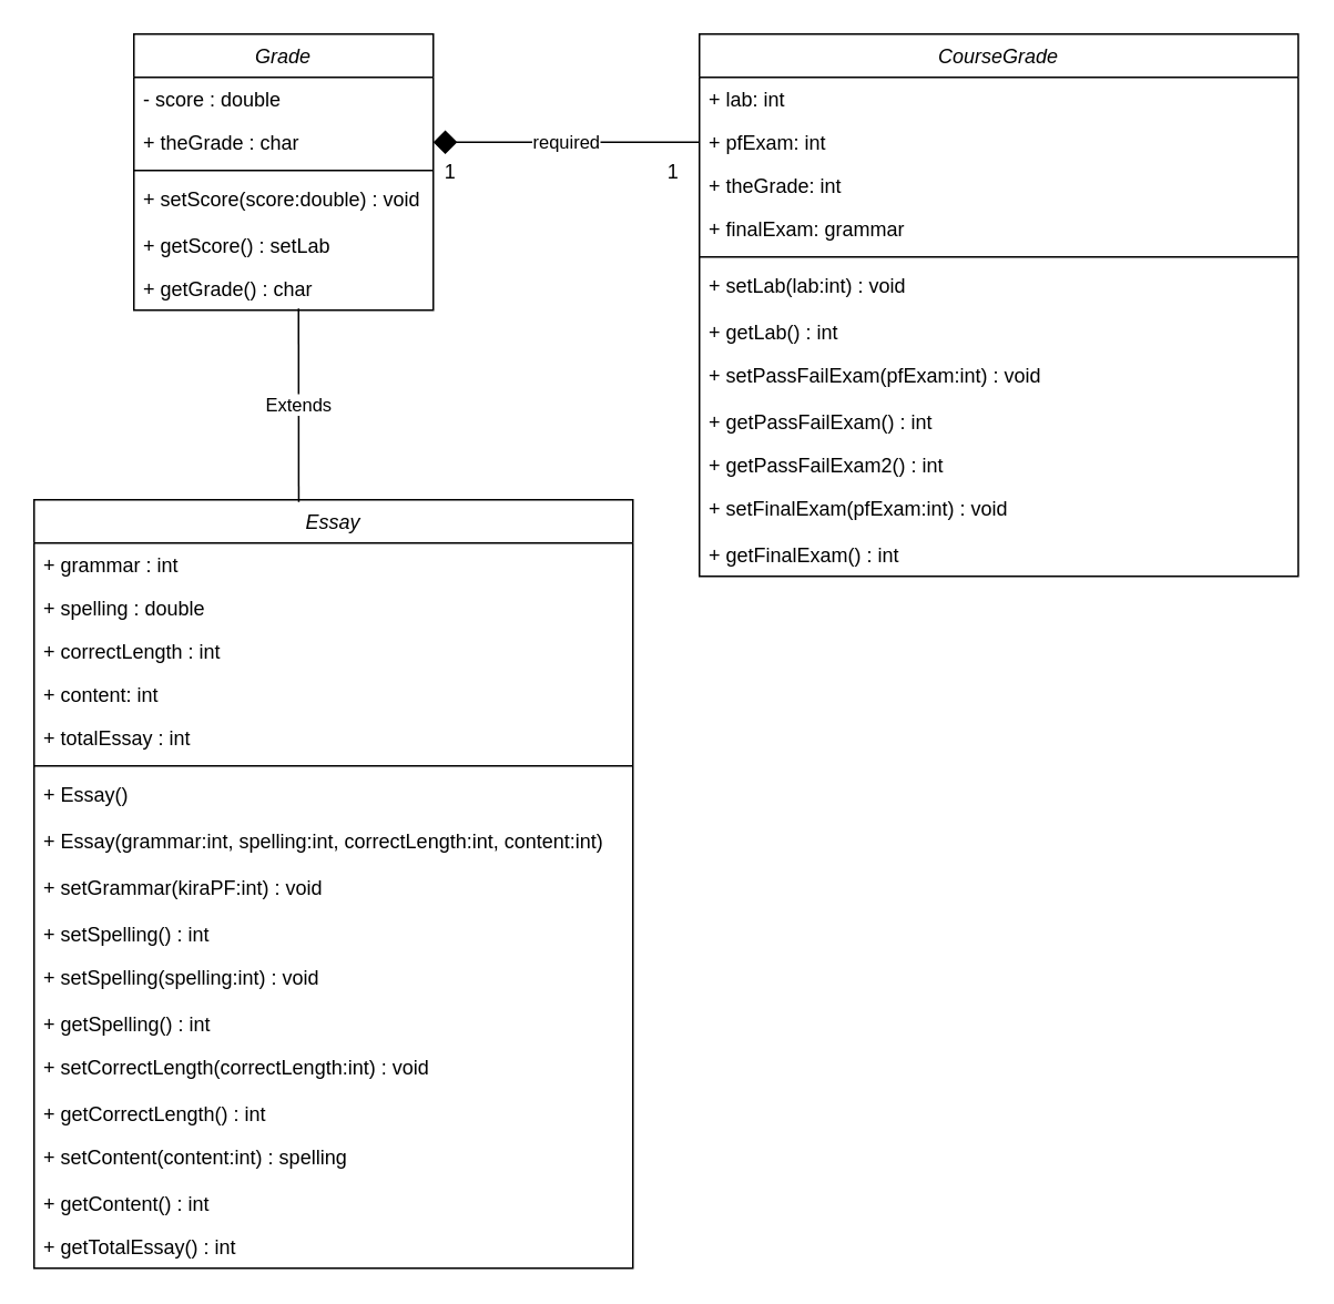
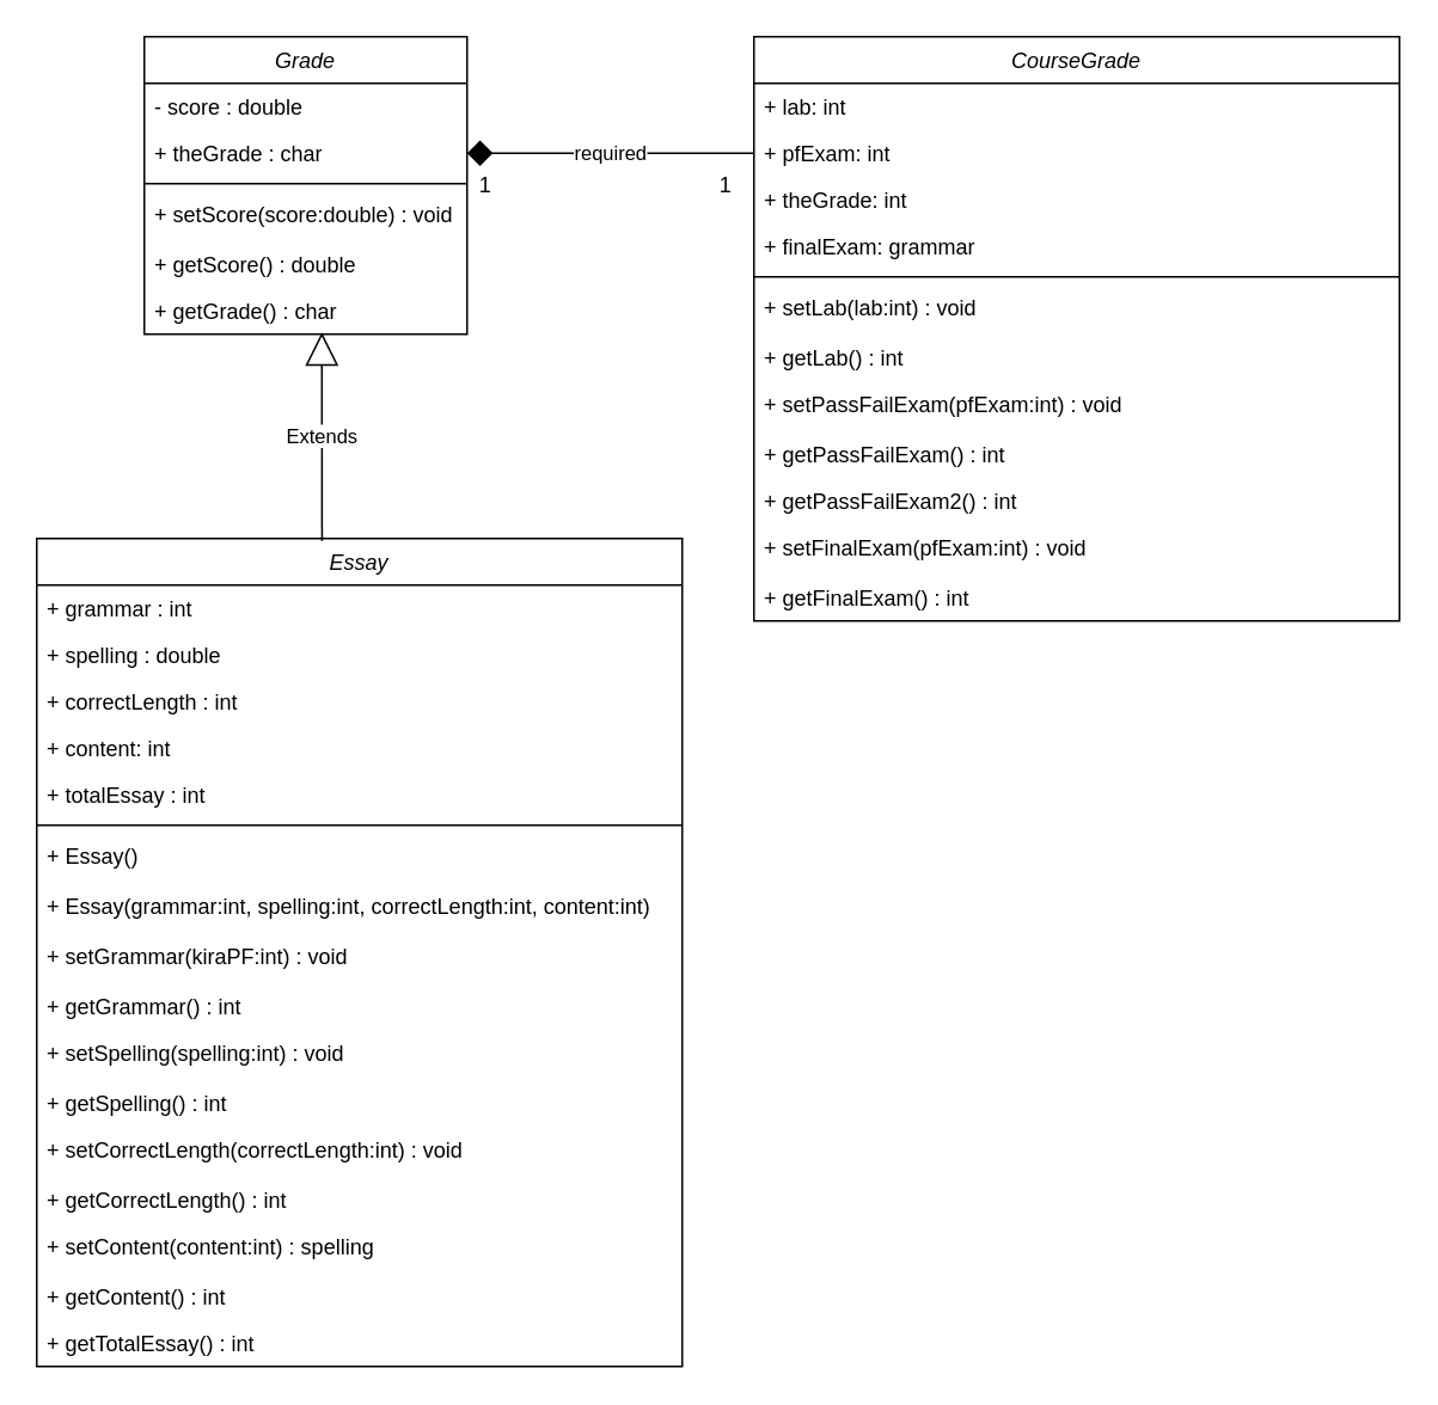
- <mxCell id="7" value="+ getScore() : setLab" style="text;align=left;verticalAlign=top;spacingLeft=4;spacingRight=4;overflow=hidden;rotatable=0;points=[[0,0.5],[1,0.5]];portConstraint=eastwest;" parent="2" vertex="1"><mxGeometry y="114" width="180" height="26" as="geometry" /></mxCell>
+ <mxCell id="7" value="+ getScore() : double" style="text;align=left;verticalAlign=top;spacingLeft=4;spacingRight=4;overflow=hidden;rotatable=0;points=[[0,0.5],[1,0.5]];portConstraint=eastwest;" parent="2" vertex="1"><mxGeometry y="114" width="180" height="26" as="geometry" /></mxCell>
- <mxCell id="40" value="Extends" style="endArrow=none;endSize=16;endFill=0;html=1;entryX=0.55;entryY=0.962;entryDx=0;entryDy=0;entryPerimeter=0;exitX=0.442;exitY=0.003;exitDx=0;exitDy=0;exitPerimeter=0;" parent="1" source="9" target="8" edge="1"><mxGeometry width="160" relative="1" as="geometry"><mxPoint x="410" y="121" as="sourcePoint" /><mxPoint x="200" y="111" as="targetPoint" /></mxGeometry></mxCell>
+ <mxCell id="40" value="Extends" style="endArrow=block;endSize=16;endFill=0;html=1;entryX=0.55;entryY=0.962;entryDx=0;entryDy=0;entryPerimeter=0;exitX=0.442;exitY=0.003;exitDx=0;exitDy=0;exitPerimeter=0;" parent="1" source="9" target="8" edge="1"><mxGeometry width="160" relative="1" as="geometry"><mxPoint x="410" y="121" as="sourcePoint" /><mxPoint x="200" y="111" as="targetPoint" /></mxGeometry></mxCell>
- <mxCell id="19" value="+ setSpelling() : int" style="text;align=left;verticalAlign=top;spacingLeft=4;spacingRight=4;overflow=hidden;rotatable=0;points=[[0,0.5],[1,0.5]];portConstraint=eastwest;" parent="9" vertex="1"><mxGeometry y="248" width="360" height="26" as="geometry" /></mxCell>
+ <mxCell id="19" value="+ getGrammar() : int" style="text;align=left;verticalAlign=top;spacingLeft=4;spacingRight=4;overflow=hidden;rotatable=0;points=[[0,0.5],[1,0.5]];portConstraint=eastwest;" parent="9" vertex="1"><mxGeometry y="248" width="360" height="26" as="geometry" /></mxCell>
